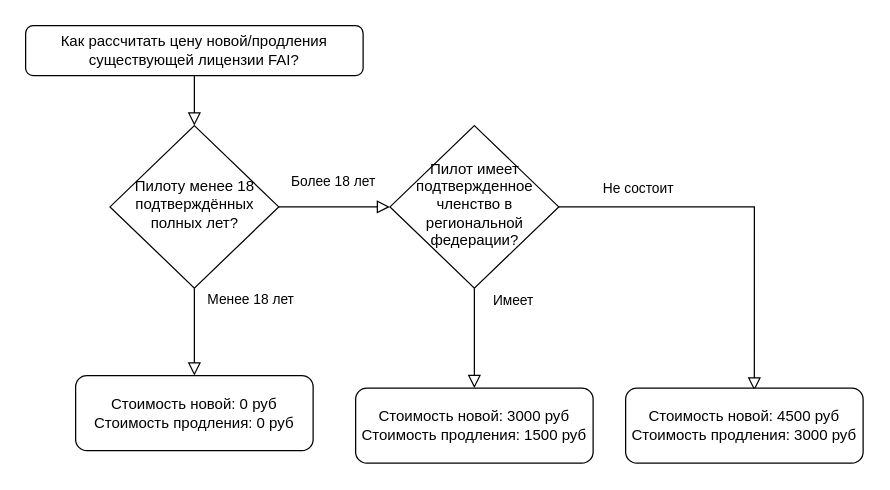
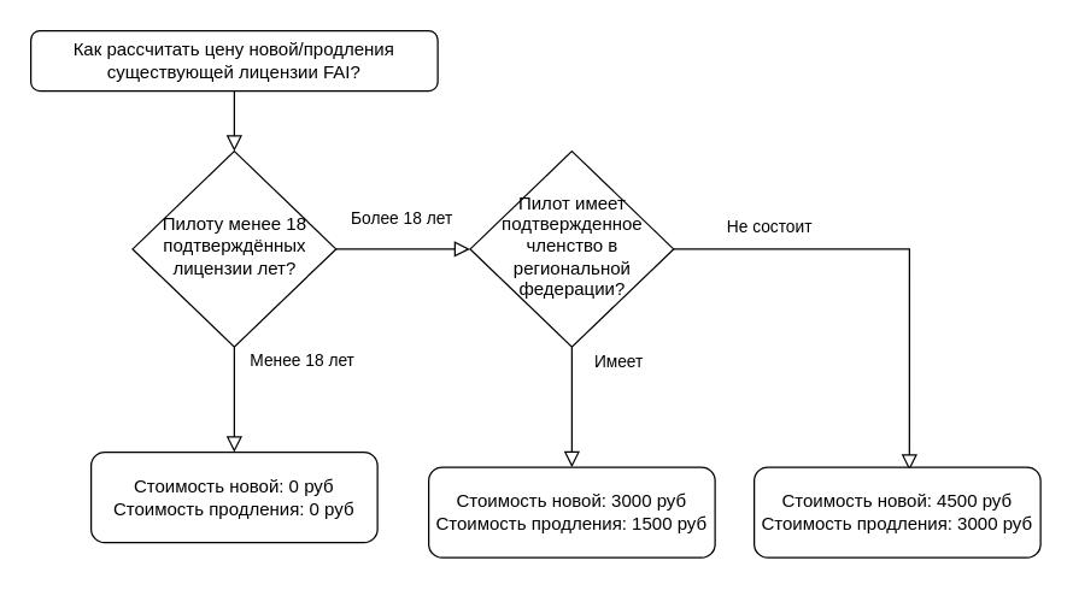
- <mxCell id="6" value="Пилоту менее 18 подтверждённых полных лет?" style="rhombus;whiteSpace=wrap;html=1;shadow=0;fontFamily=Helvetica;fontSize=12;align=center;strokeWidth=1;spacing=6;spacingTop=-4;" parent="1" vertex="1"><mxGeometry x="87.5" y="100" width="135" height="130" as="geometry" /></mxCell>
+ <mxCell id="6" value="Пилоту менее 18 подтверждённых лицензии лет?" style="rhombus;whiteSpace=wrap;html=1;shadow=0;fontFamily=Helvetica;fontSize=12;align=center;strokeWidth=1;spacing=6;spacingTop=-4;" parent="1" vertex="1"><mxGeometry x="87.5" y="100" width="135" height="130" as="geometry" /></mxCell>
